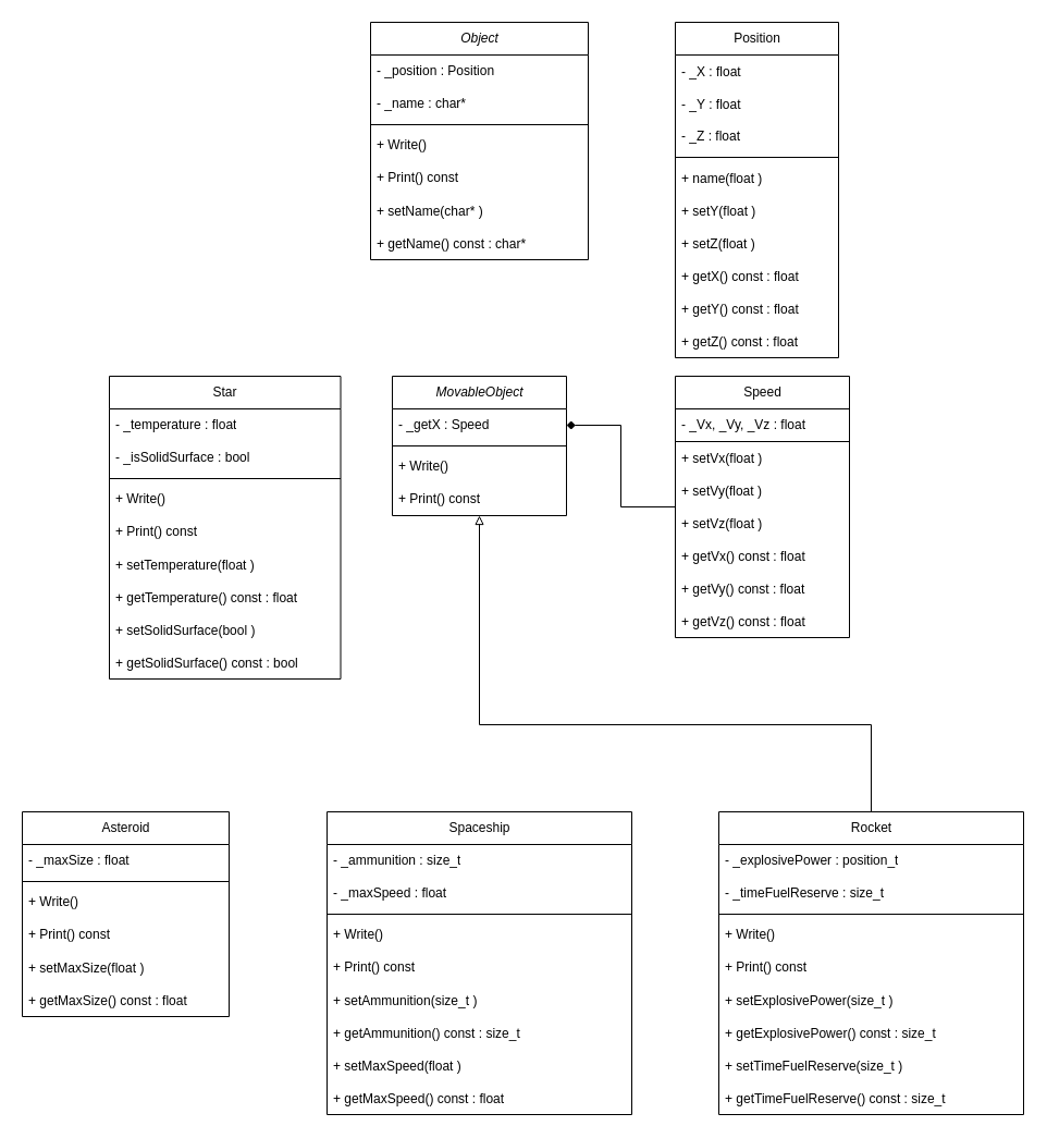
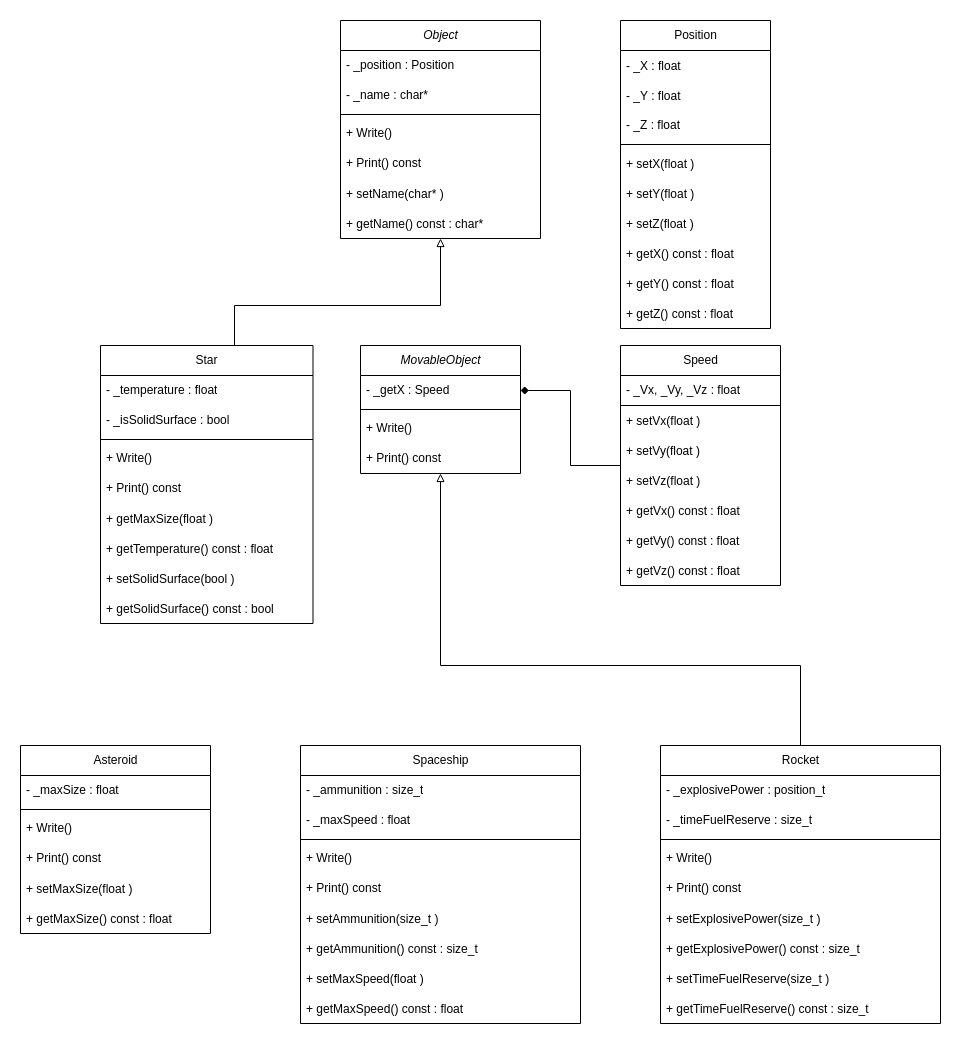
- <mxCell id="49" value="+ name(float )" style="text;strokeColor=none;fillColor=none;align=left;verticalAlign=middle;spacingLeft=4;spacingRight=4;overflow=hidden;points=[[0,0.5],[1,0.5]];portConstraint=eastwest;rotatable=0;" parent="44" vertex="1"><mxGeometry y="128" width="150" height="30" as="geometry" /></mxCell>
+ <mxCell id="49" value="+ setX(float )" style="text;strokeColor=none;fillColor=none;align=left;verticalAlign=middle;spacingLeft=4;spacingRight=4;overflow=hidden;points=[[0,0.5],[1,0.5]];portConstraint=eastwest;rotatable=0;" parent="44" vertex="1"><mxGeometry y="128" width="150" height="30" as="geometry" /></mxCell>
+ <mxCell id="10" style="edgeStyle=orthogonalEdgeStyle;rounded=0;orthogonalLoop=1;jettySize=auto;html=1;endArrow=block;endFill=0;" parent="1" source="11" target="2" edge="1"><mxGeometry relative="1" as="geometry"><Array as="points"><mxPoint x="234" y="305" /><mxPoint x="440" y="305" /></Array></mxGeometry></mxCell>
- <mxCell id="17" value="+ setTemperature(float )" style="text;strokeColor=none;fillColor=none;align=left;verticalAlign=middle;spacingLeft=4;spacingRight=4;overflow=hidden;points=[[0,0.5],[1,0.5]];portConstraint=eastwest;rotatable=0;" parent="11" vertex="1"><mxGeometry y="158" width="212.5" height="30" as="geometry" /></mxCell>
+ <mxCell id="17" value="+ getMaxSize(float )" style="text;strokeColor=none;fillColor=none;align=left;verticalAlign=middle;spacingLeft=4;spacingRight=4;overflow=hidden;points=[[0,0.5],[1,0.5]];portConstraint=eastwest;rotatable=0;" parent="11" vertex="1"><mxGeometry y="158" width="212.5" height="30" as="geometry" /></mxCell>
